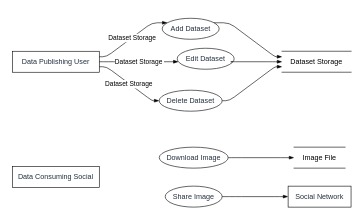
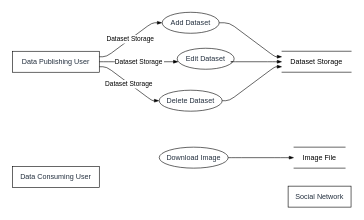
- <mxCell id="6" value="Add Dataset" style="shape=ellipse;perimeter=ellipsePerimeter;whiteSpace=wrap;html=1;fillColor=#ffffff;strokeColor=#000000;align=center;verticalAlign=middle;fontColor=#232F3E;" vertex="1" parent="1"><mxGeometry x="270" y="30" width="95" height="35" as="geometry" /></mxCell>
+ <mxCell id="6" value="Add Dataset" style="shape=ellipse;perimeter=ellipsePerimeter;whiteSpace=wrap;html=1;fillColor=#ffffff;strokeColor=#000000;align=center;verticalAlign=middle;fontColor=#232F3E;" vertex="1" parent="1"><mxGeometry x="270" width="95" height="35" as="geometry" y="20" /></mxCell>
- <mxCell id="2" value="Data Consuming Social" style="shape=rectangle;whiteSpace=wrap;html=1;fillColor=#ffffff;strokeColor=#000000;align=center;verticalAlign=middle;fontColor=#232F3E;" vertex="1" parent="1"><mxGeometry y="277.5" width="145" height="35" as="geometry" x="20" /></mxCell>
+ <mxCell id="2" value="Data Consuming User" style="shape=rectangle;whiteSpace=wrap;html=1;fillColor=#ffffff;strokeColor=#000000;align=center;verticalAlign=middle;fontColor=#232F3E;" vertex="1" parent="1"><mxGeometry y="277.5" width="145" height="35" as="geometry" x="20" /></mxCell>
- <mxCell id="5" value="Share Image" style="shape=ellipse;perimeter=ellipsePerimeter;whiteSpace=wrap;html=1;fillColor=#ffffff;strokeColor=#000000;align=center;verticalAlign=middle;fontColor=#232F3E;" vertex="1" parent="1"><mxGeometry x="275" y="310" width="95" height="35" as="geometry" /></mxCell>
- <mxCell id="19" value="" style="endArrow=blockThin;endFill=1;fontSize=11;orthogonal=1;noEdgeStyle=1;" edge="1" parent="1" source="5" target="11"><mxGeometry relative="1" as="geometry"><Array as="points"><mxPoint x="392" y="327.5" /><mxPoint x="468" y="327.5" /></Array></mxGeometry></mxCell>
